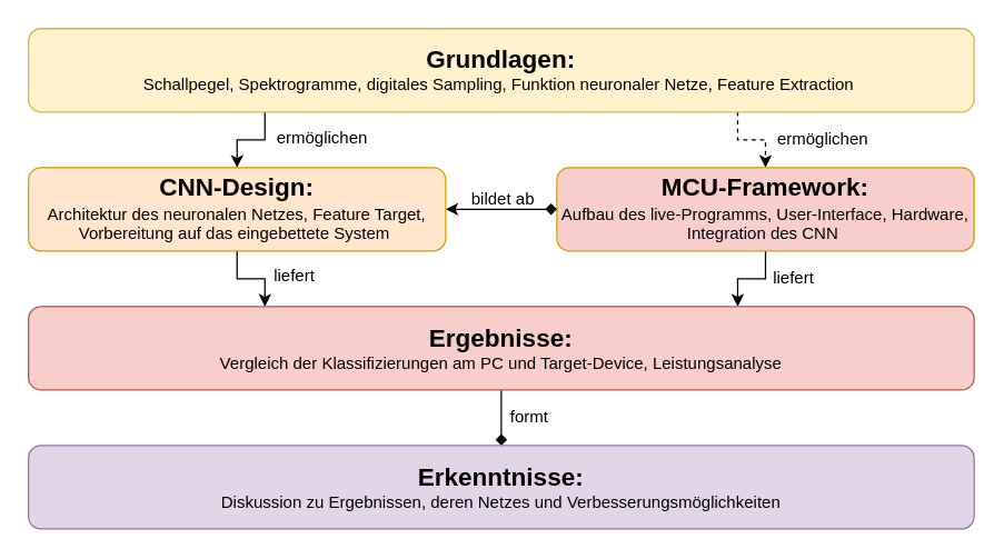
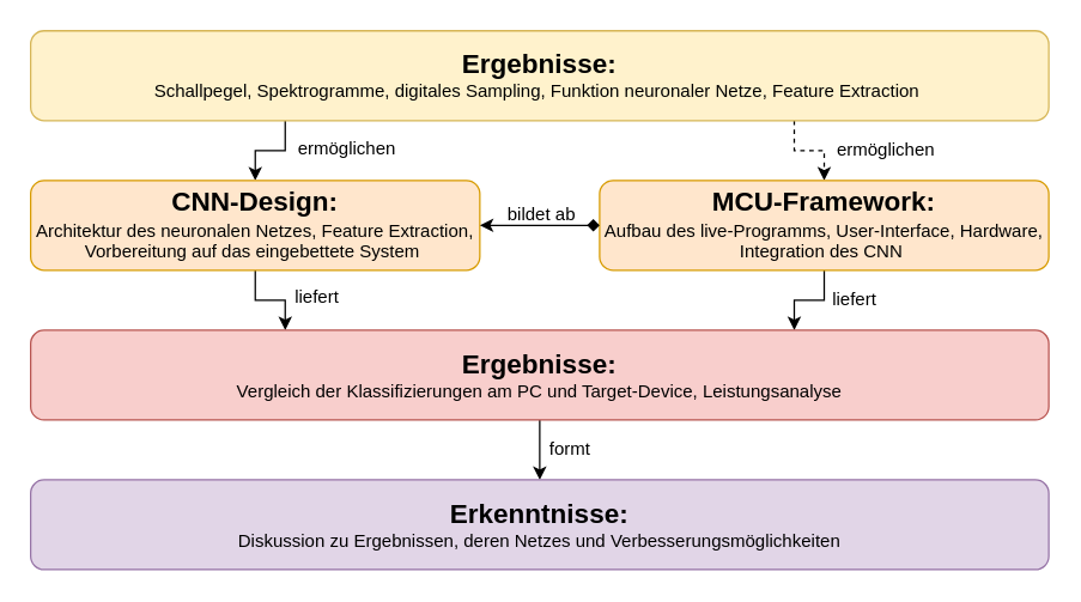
- <mxCell id="5" value="&lt;div&gt;&lt;font size=&quot;1&quot;&gt;&lt;b style=&quot;font-size: 18px;&quot;&gt;Grundlagen:&lt;/b&gt;&lt;/font&gt;&lt;/div&gt;&lt;div&gt;Schallpegel, Spektrogramme, digitales Sampling, Funktion neuronaler Netze, Feature Extraction&amp;nbsp; &lt;br&gt;&lt;/div&gt;" style="rounded=1;whiteSpace=wrap;html=1;fillColor=#fff2cc;strokeColor=#d6b656;" vertex="1" parent="1"><mxGeometry x="20" y="20" width="680" height="60" as="geometry" /></mxCell>
+ <mxCell id="5" value="&lt;div&gt;&lt;font size=&quot;1&quot;&gt;&lt;b style=&quot;font-size: 18px;&quot;&gt;Ergebnisse:&lt;/b&gt;&lt;/font&gt;&lt;/div&gt;&lt;div&gt;Schallpegel, Spektrogramme, digitales Sampling, Funktion neuronaler Netze, Feature Extraction&amp;nbsp; &lt;br&gt;&lt;/div&gt;" style="rounded=1;whiteSpace=wrap;html=1;fillColor=#fff2cc;strokeColor=#d6b656;" vertex="1" parent="1"><mxGeometry x="20" y="20" width="680" height="60" as="geometry" /></mxCell>
- <mxCell id="8" value="&lt;div&gt;&lt;font size=&quot;1&quot;&gt;&lt;b style=&quot;font-size: 18px;&quot;&gt;CNN-Design:&lt;/b&gt;&lt;/font&gt;&lt;/div&gt;&lt;div&gt;Architektur des neuronalen Netzes, Feature Target, Vorbereitung auf das eingebettete System&amp;nbsp; &lt;br&gt;&lt;/div&gt;" style="rounded=1;whiteSpace=wrap;html=1;fillColor=#ffe6cc;strokeColor=#d79b00;" vertex="1" parent="1"><mxGeometry x="20" y="120" width="300" height="60" as="geometry" /></mxCell>
+ <mxCell id="8" value="&lt;div&gt;&lt;font size=&quot;1&quot;&gt;&lt;b style=&quot;font-size: 18px;&quot;&gt;CNN-Design:&lt;/b&gt;&lt;/font&gt;&lt;/div&gt;&lt;div&gt;Architektur des neuronalen Netzes, Feature Extraction, Vorbereitung auf das eingebettete System&amp;nbsp; &lt;br&gt;&lt;/div&gt;" style="rounded=1;whiteSpace=wrap;html=1;fillColor=#ffe6cc;strokeColor=#d79b00;" vertex="1" parent="1"><mxGeometry x="20" y="120" width="300" height="60" as="geometry" /></mxCell>
- <mxCell id="10" value="&lt;div&gt;&lt;font size=&quot;1&quot;&gt;&lt;b style=&quot;font-size: 18px;&quot;&gt;MCU-Framework:&lt;/b&gt;&lt;/font&gt;&lt;/div&gt;&lt;div&gt;Aufbau des live-Programms, User-Interface, Hardware, Integration des CNN&amp;nbsp; &lt;br&gt;&lt;/div&gt;" style="rounded=1;whiteSpace=wrap;html=1;fillColor=#f8cecc;strokeColor=#d79b00;" vertex="1" parent="1"><mxGeometry x="400" y="120" width="300" height="60" as="geometry" /></mxCell>
+ <mxCell id="10" value="&lt;div&gt;&lt;font size=&quot;1&quot;&gt;&lt;b style=&quot;font-size: 18px;&quot;&gt;MCU-Framework:&lt;/b&gt;&lt;/font&gt;&lt;/div&gt;&lt;div&gt;Aufbau des live-Programms, User-Interface, Hardware, Integration des CNN&amp;nbsp; &lt;br&gt;&lt;/div&gt;" style="rounded=1;whiteSpace=wrap;html=1;fillColor=#ffe6cc;strokeColor=#d79b00;" vertex="1" parent="1"><mxGeometry x="400" y="120" width="300" height="60" as="geometry" /></mxCell>
- <mxCell id="11" style="edgeStyle=orthogonalEdgeStyle;rounded=0;orthogonalLoop=1;jettySize=auto;html=1;exitX=0.5;exitY=1;exitDx=0;exitDy=0;entryX=0.5;entryY=0;entryDx=0;entryDy=0;fontSize=12;endArrow=diamond;" edge="1" parent="1" source="12" target="13"><mxGeometry relative="1" as="geometry" /></mxCell>
+ <mxCell id="11" style="edgeStyle=orthogonalEdgeStyle;rounded=0;orthogonalLoop=1;jettySize=auto;html=1;exitX=0.5;exitY=1;exitDx=0;exitDy=0;entryX=0.5;entryY=0;entryDx=0;entryDy=0;fontSize=12;" edge="1" parent="1" source="12" target="13"><mxGeometry relative="1" as="geometry" /></mxCell>
